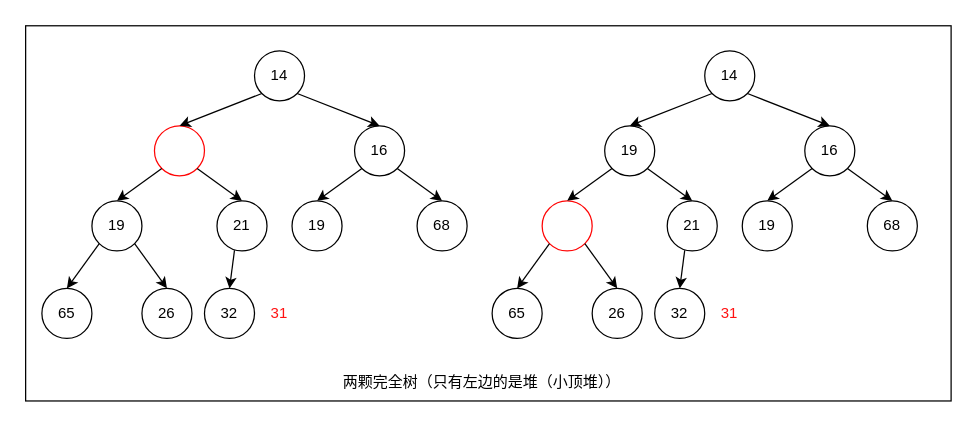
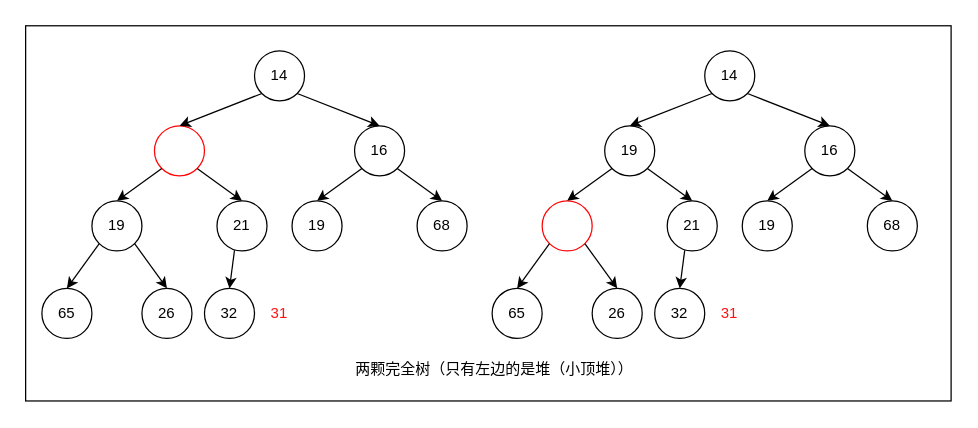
- <mxCell id="22" value="两颗完全树（只有左边的是堆（小顶堆））" style="text;html=1;strokeColor=none;fillColor=none;align=center;verticalAlign=middle;whiteSpace=wrap;rounded=0;fontColor=#000000;" parent="1" vertex="1"><mxGeometry x="250" y="290" width="270" height="30" as="geometry" /></mxCell>
+ <mxCell id="22" value="两颗完全树（只有左边的是堆（小顶堆））" style="text;html=1;strokeColor=none;fillColor=none;align=center;verticalAlign=middle;whiteSpace=wrap;rounded=0;fontColor=#000000;" parent="1" vertex="1"><mxGeometry x="260" y="280" width="270" height="30" as="geometry" /></mxCell>
